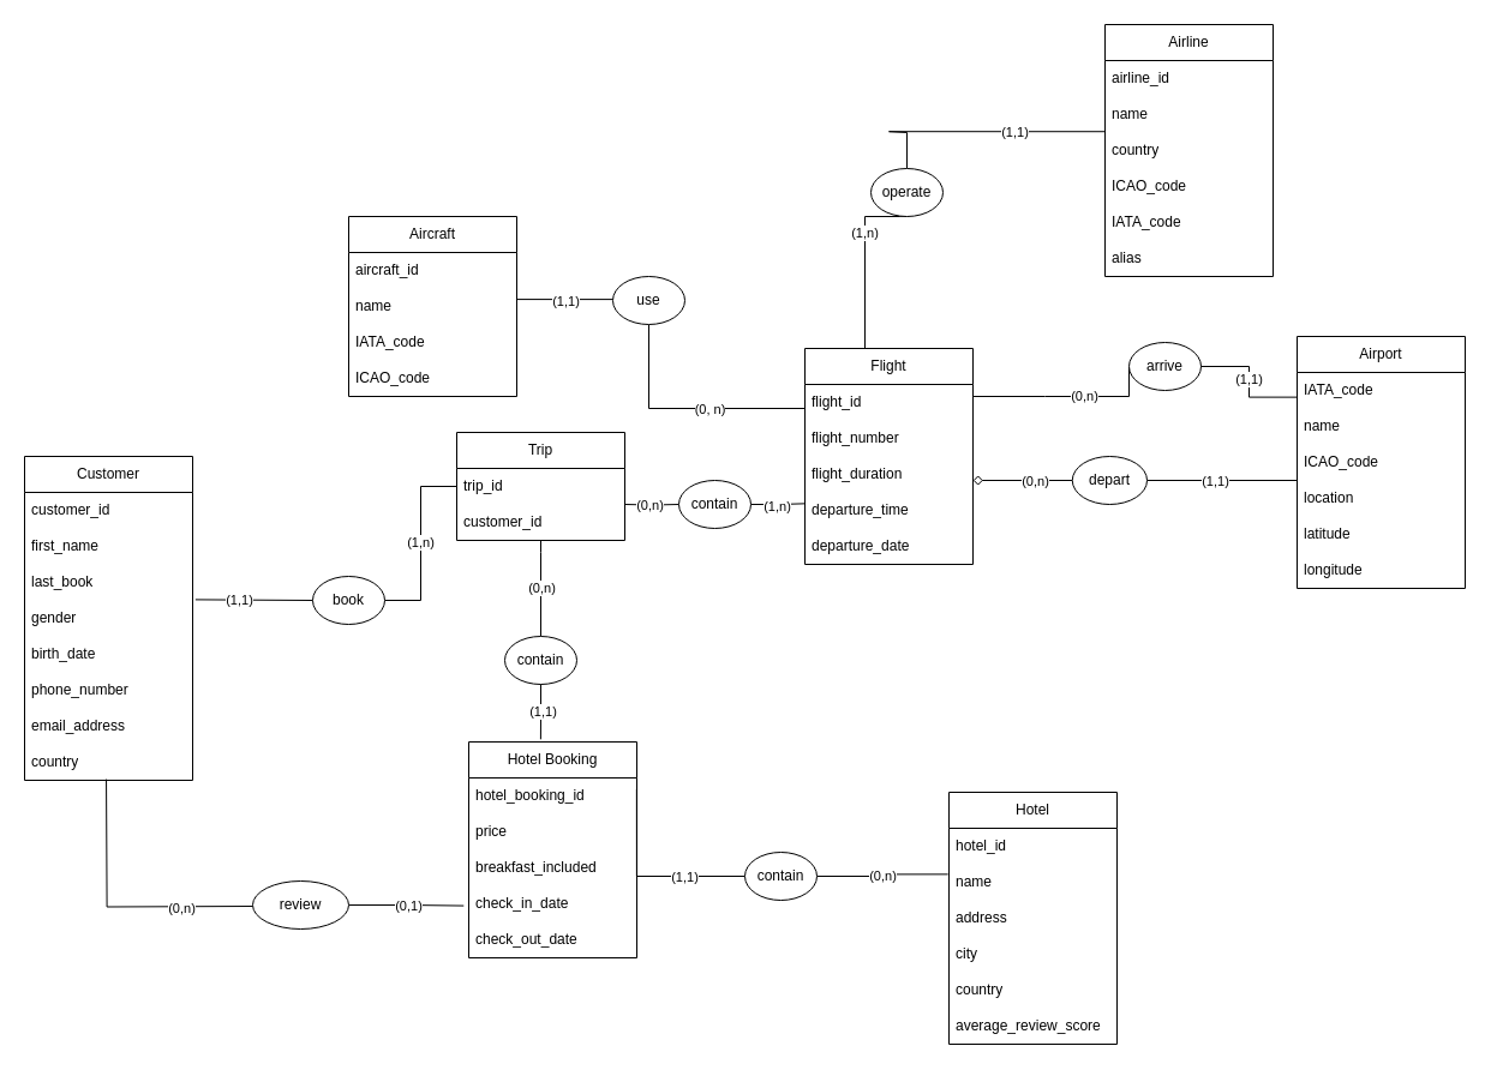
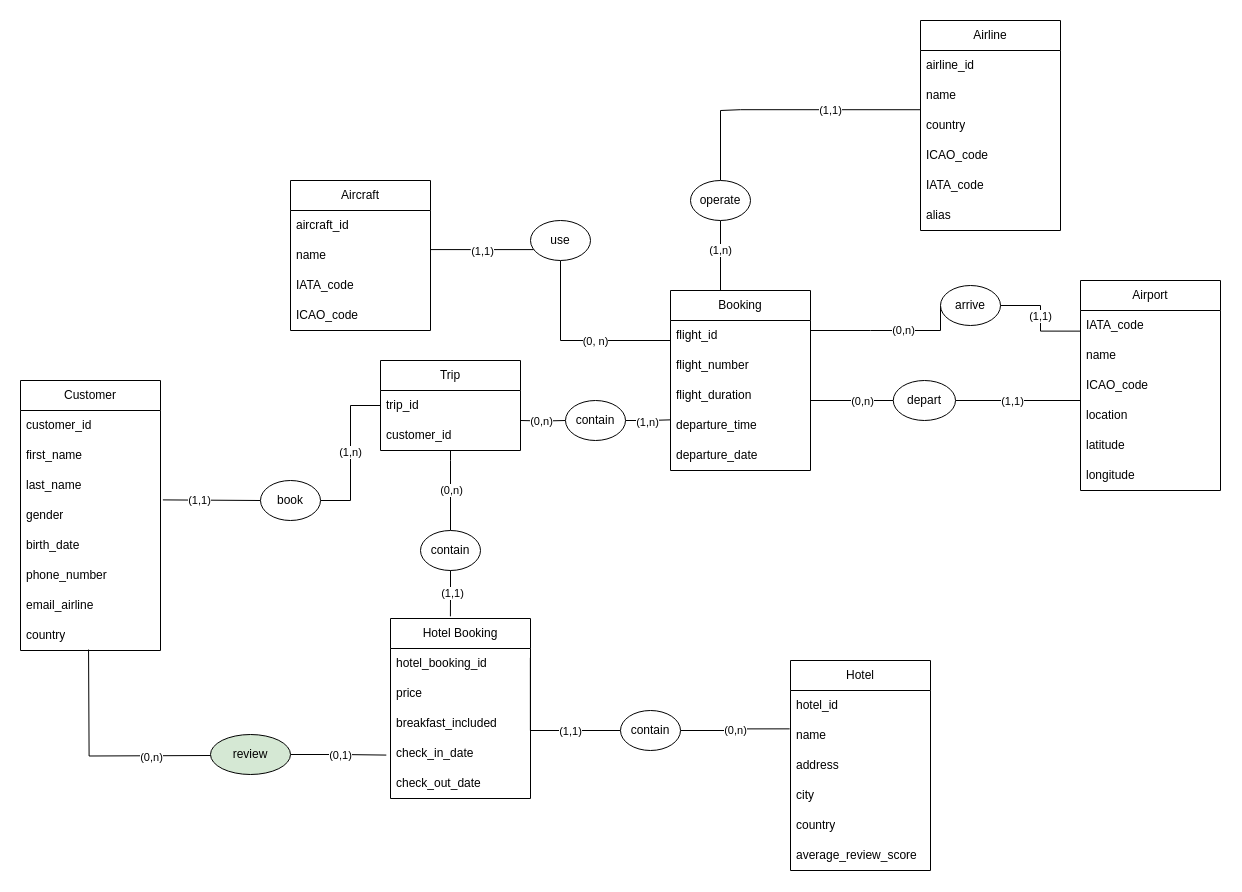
- <mxCell id="27" value="operate" style="ellipse;whiteSpace=wrap;html=1;" vertex="1" parent="1"><mxGeometry x="725" y="140" width="60" height="40" as="geometry" /></mxCell>
+ <mxCell id="27" value="operate" style="ellipse;whiteSpace=wrap;html=1;" vertex="1" parent="1"><mxGeometry x="690" width="60" height="40" as="geometry" y="180" /></mxCell>
- <mxCell id="30" value="use" style="ellipse;whiteSpace=wrap;html=1;" vertex="1" parent="1"><mxGeometry x="510" y="230" width="60" height="40" as="geometry" /></mxCell>
+ <mxCell id="30" value="use" style="ellipse;whiteSpace=wrap;html=1;" vertex="1" parent="1"><mxGeometry x="530" y="220" width="60" height="40" as="geometry" /></mxCell>
- <mxCell id="66" value="Flight" style="swimlane;fontStyle=0;childLayout=stackLayout;horizontal=1;startSize=30;horizontalStack=0;resizeParent=1;resizeParentMax=0;resizeLast=0;collapsible=1;marginBottom=0;whiteSpace=wrap;html=1;" vertex="1" parent="1"><mxGeometry x="670" y="290" width="140" height="180" as="geometry" /></mxCell>
+ <mxCell id="66" value="Booking" style="swimlane;fontStyle=0;childLayout=stackLayout;horizontal=1;startSize=30;horizontalStack=0;resizeParent=1;resizeParentMax=0;resizeLast=0;collapsible=1;marginBottom=0;whiteSpace=wrap;html=1;" vertex="1" parent="1"><mxGeometry x="670" y="290" width="140" height="180" as="geometry" /></mxCell>
- <mxCell id="18" value="" style="edgeStyle=orthogonalEdgeStyle;rounded=0;orthogonalLoop=1;jettySize=auto;html=1;exitX=0;exitY=0.5;exitDx=0;exitDy=0;endArrow=diamond;endFill=0;" edge="1" parent="1" source="20" target="69"><mxGeometry x="0.122" relative="1" as="geometry"><Array as="points"><mxPoint x="870" y="400" /><mxPoint x="870" y="400" /></Array><mxPoint as="offset" /><mxPoint x="720" y="360" as="targetPoint" /></mxGeometry></mxCell>
+ <mxCell id="18" value="" style="edgeStyle=orthogonalEdgeStyle;rounded=0;orthogonalLoop=1;jettySize=auto;html=1;exitX=0;exitY=0.5;exitDx=0;exitDy=0;endArrow=none;endFill=0;" edge="1" parent="1" source="20" target="69"><mxGeometry x="0.122" relative="1" as="geometry"><Array as="points"><mxPoint x="870" y="400" /><mxPoint x="870" y="400" /></Array><mxPoint as="offset" /><mxPoint x="720" y="360" as="targetPoint" /></mxGeometry></mxCell>
- <mxCell id="39" value="last_book" style="text;strokeColor=none;fillColor=none;align=left;verticalAlign=middle;spacingLeft=4;spacingRight=4;overflow=hidden;points=[[0,0.5],[1,0.5]];portConstraint=eastwest;rotatable=0;whiteSpace=wrap;html=1;" vertex="1" parent="36"><mxGeometry y="90" width="140" height="30" as="geometry" /></mxCell>
+ <mxCell id="39" value="last_name" style="text;strokeColor=none;fillColor=none;align=left;verticalAlign=middle;spacingLeft=4;spacingRight=4;overflow=hidden;points=[[0,0.5],[1,0.5]];portConstraint=eastwest;rotatable=0;whiteSpace=wrap;html=1;" vertex="1" parent="36"><mxGeometry y="90" width="140" height="30" as="geometry" /></mxCell>
- <mxCell id="43" value="email_address" style="text;strokeColor=none;fillColor=none;align=left;verticalAlign=middle;spacingLeft=4;spacingRight=4;overflow=hidden;points=[[0,0.5],[1,0.5]];portConstraint=eastwest;rotatable=0;whiteSpace=wrap;html=1;" vertex="1" parent="36"><mxGeometry y="210" width="140" height="30" as="geometry" /></mxCell>
+ <mxCell id="43" value="email_airline" style="text;strokeColor=none;fillColor=none;align=left;verticalAlign=middle;spacingLeft=4;spacingRight=4;overflow=hidden;points=[[0,0.5],[1,0.5]];portConstraint=eastwest;rotatable=0;whiteSpace=wrap;html=1;" vertex="1" parent="36"><mxGeometry y="210" width="140" height="30" as="geometry" /></mxCell>
- <mxCell id="23" value="review" style="ellipse;whiteSpace=wrap;html=1;" vertex="1" parent="1"><mxGeometry x="210" y="734" width="80" height="40" as="geometry" /></mxCell>
+ <mxCell id="23" value="review" style="ellipse;whiteSpace=wrap;html=1;fillColor=#d5e8d4;" vertex="1" parent="1"><mxGeometry x="210" y="734" width="80" height="40" as="geometry" /></mxCell>
